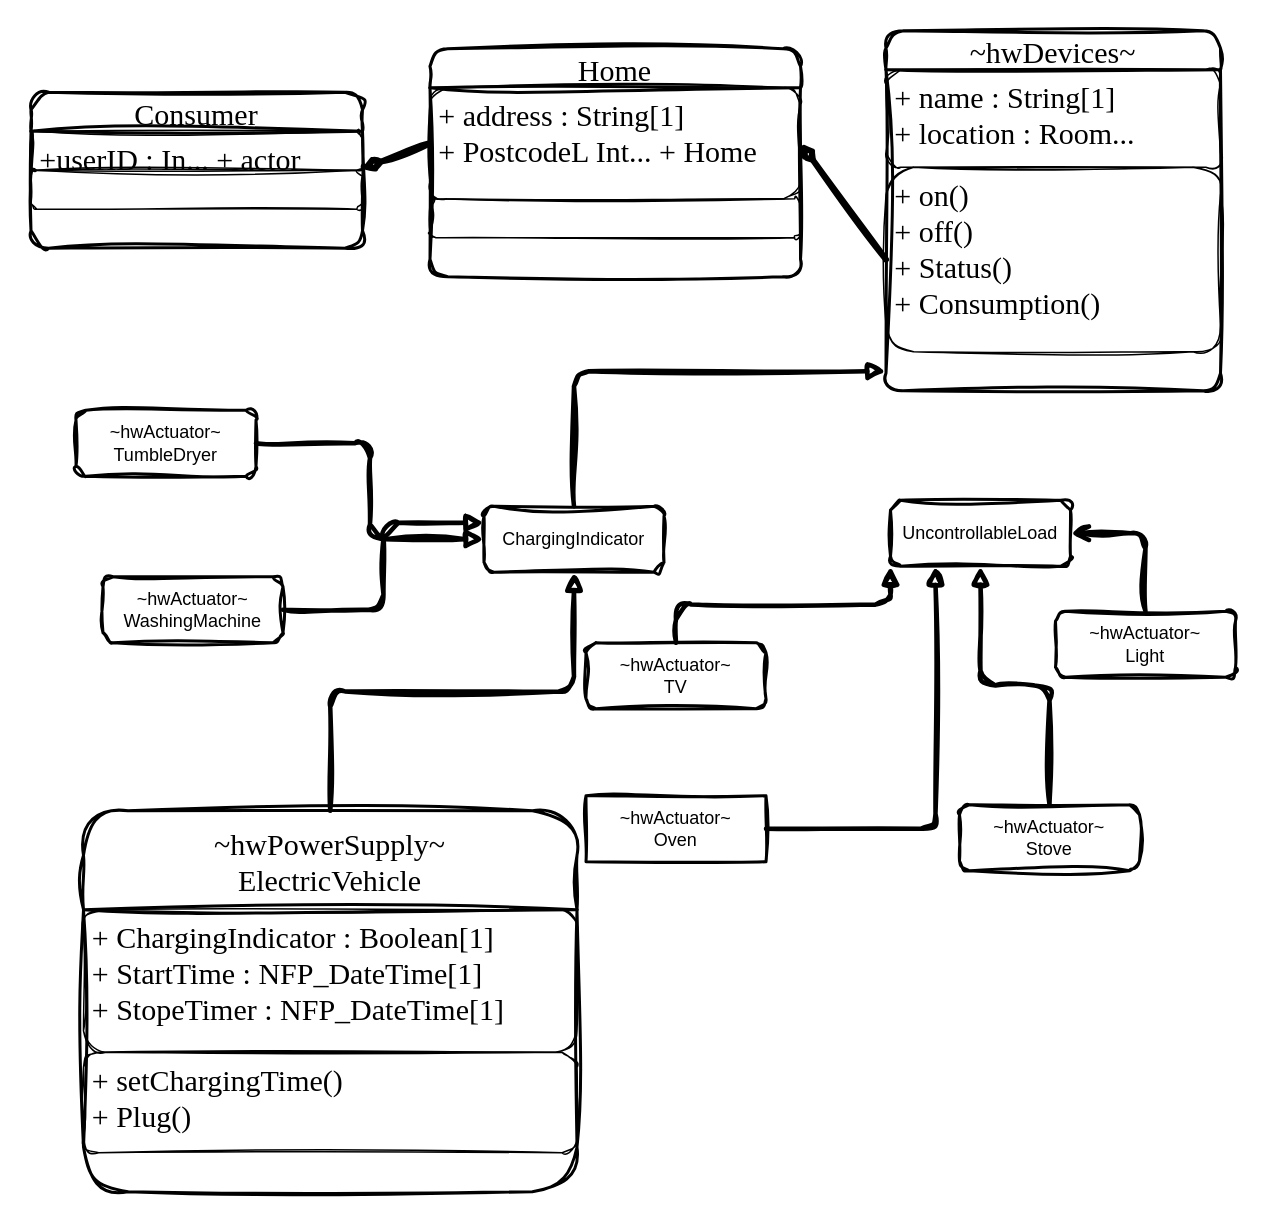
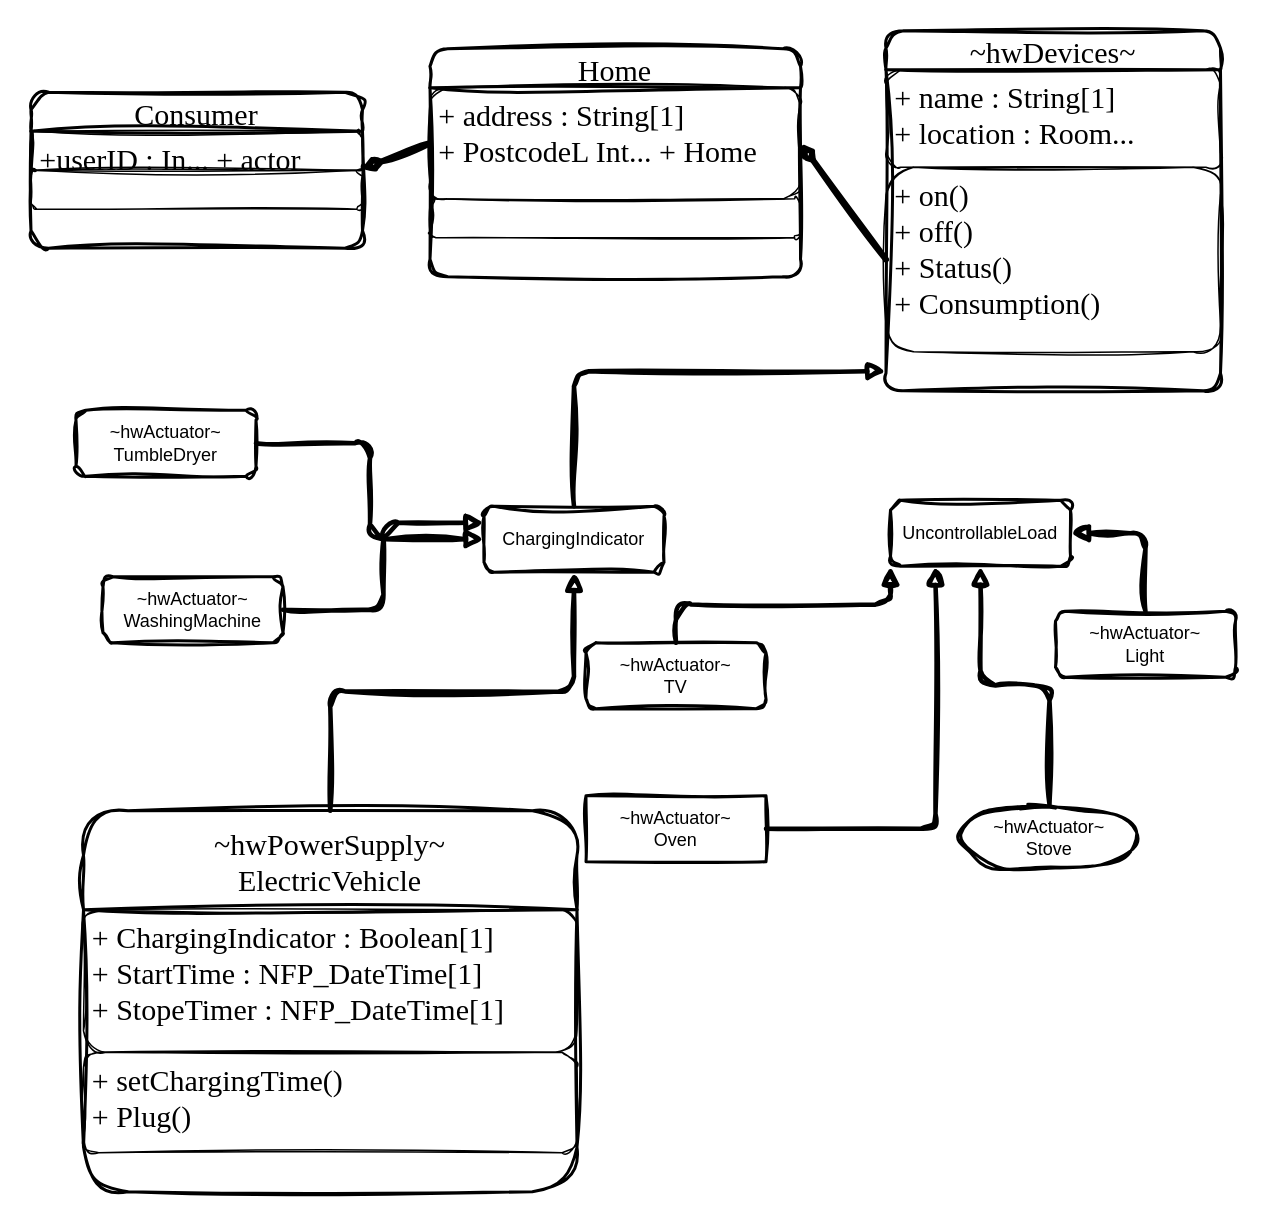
- <mxCell id="23" style="edgeStyle=orthogonalEdgeStyle;rounded=1;html=1;exitX=0.5;exitY=0;exitDx=0;exitDy=0;entryX=1;entryY=0.5;entryDx=0;entryDy=0;strokeColor=#000000;strokeWidth=3;fontColor=#000000;endArrow=open;endFill=0;sketch=1;curveFitting=1;jiggle=2;" edge="1" parent="1" source="24" target="29"><mxGeometry relative="1" as="geometry" /></mxCell>
+ <mxCell id="23" style="edgeStyle=orthogonalEdgeStyle;rounded=1;html=1;exitX=0.5;exitY=0;exitDx=0;exitDy=0;entryX=1;entryY=0.5;entryDx=0;entryDy=0;strokeColor=#000000;strokeWidth=3;fontColor=#000000;endArrow=block;endFill=0;sketch=1;curveFitting=1;jiggle=2;" edge="1" parent="1" source="24" target="29"><mxGeometry relative="1" as="geometry" /></mxCell>
- <mxCell id="33" value="~hwActuator~&lt;br&gt;Stove" style="whiteSpace=wrap;html=1;rounded=1;strokeColor=#000000;fontColor=#000000;fillColor=none;strokeWidth=2;sketch=1;curveFitting=1;jiggle=2;" vertex="1" parent="1"><mxGeometry x="639" y="536" width="120" height="44" as="geometry" /></mxCell>
+ <mxCell id="33" value="~hwActuator~&lt;br&gt;Stove" style="ellipse;whiteSpace=wrap;html=1;strokeColor=#000000;fontColor=#000000;fillColor=none;strokeWidth=2;sketch=1;curveFitting=1;jiggle=2;" vertex="1" parent="1"><mxGeometry x="639" y="536" width="120" height="44" as="geometry" /></mxCell>
